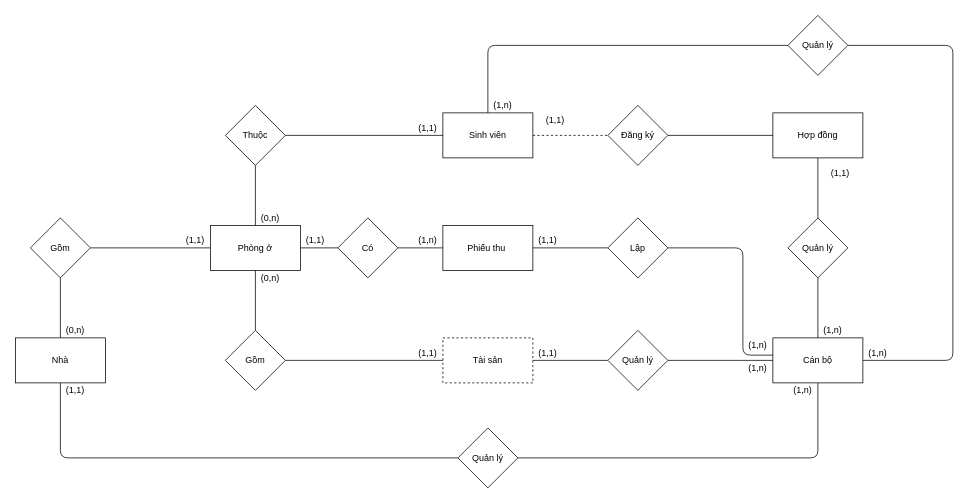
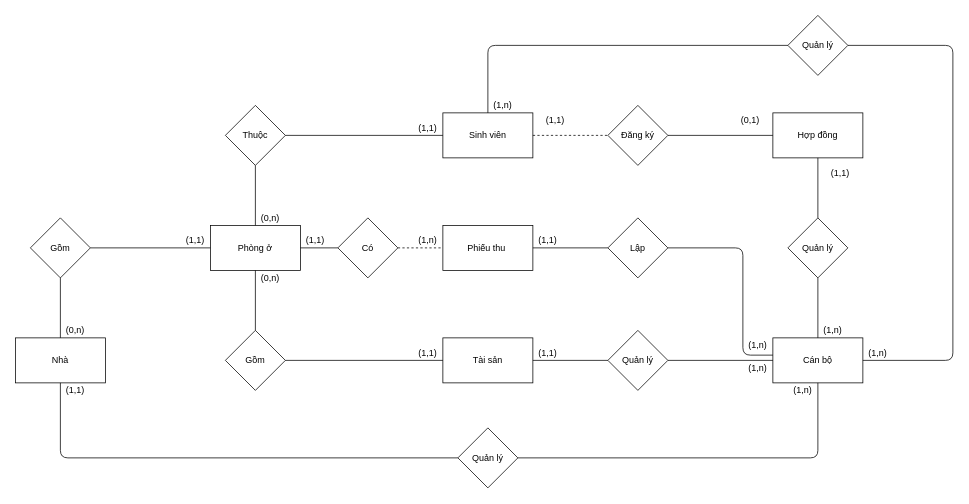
+ <mxCell id="42" value="(0,1)" style="text;html=1;strokeColor=none;fillColor=none;align=center;verticalAlign=middle;whiteSpace=wrap;rounded=0;" parent="1" vertex="1"><mxGeometry x="980" y="150" width="40" height="20" as="geometry" /></mxCell>
- <mxCell id="28" value="" style="endArrow=none;html=1;exitX=1;exitY=0.5;exitDx=0;exitDy=0;entryX=0;entryY=0.5;entryDx=0;entryDy=0;" parent="1" source="26" target="22" edge="1"><mxGeometry width="50" height="50" relative="1" as="geometry"><mxPoint x="530" y="370" as="sourcePoint" /><mxPoint x="580" y="320" as="targetPoint" /></mxGeometry></mxCell>
+ <mxCell id="28" value="" style="endArrow=none;html=1;exitX=1;exitY=0.5;exitDx=0;exitDy=0;entryX=0;entryY=0.5;entryDx=0;entryDy=0;dashed=1;" parent="1" source="26" target="22" edge="1"><mxGeometry width="50" height="50" relative="1" as="geometry"><mxPoint x="530" y="370" as="sourcePoint" /><mxPoint x="580" y="320" as="targetPoint" /></mxGeometry></mxCell>
- <mxCell id="14" value="Tài sản" style="rounded=0;whiteSpace=wrap;html=1;dashed=1;" parent="1" vertex="1"><mxGeometry x="590" y="450" width="120" height="60" as="geometry" /></mxCell>
+ <mxCell id="14" value="Tài sản" style="rounded=0;whiteSpace=wrap;html=1;" parent="1" vertex="1"><mxGeometry x="590" y="450" width="120" height="60" as="geometry" /></mxCell>
